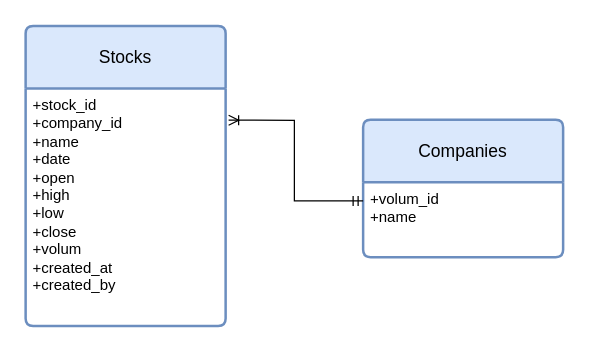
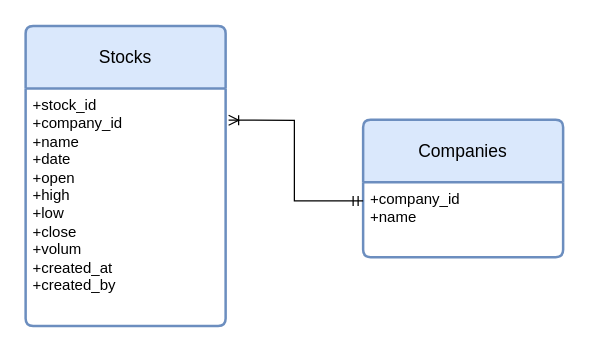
- <mxCell id="3" value="+volum_id&lt;br&gt;+name&lt;br&gt;&lt;div&gt;&lt;br&gt;&lt;/div&gt;" style="align=left;strokeColor=none;fillColor=none;spacingLeft=4;fontSize=12;verticalAlign=top;resizable=0;rotatable=0;part=1;html=1;" vertex="1" parent="2"><mxGeometry y="50" width="160" height="60" as="geometry" /></mxCell>
+ <mxCell id="3" value="+company_id&lt;br&gt;+name&lt;br&gt;&lt;div&gt;&lt;br&gt;&lt;/div&gt;" style="align=left;strokeColor=none;fillColor=none;spacingLeft=4;fontSize=12;verticalAlign=top;resizable=0;rotatable=0;part=1;html=1;" vertex="1" parent="2"><mxGeometry y="50" width="160" height="60" as="geometry" /></mxCell>
